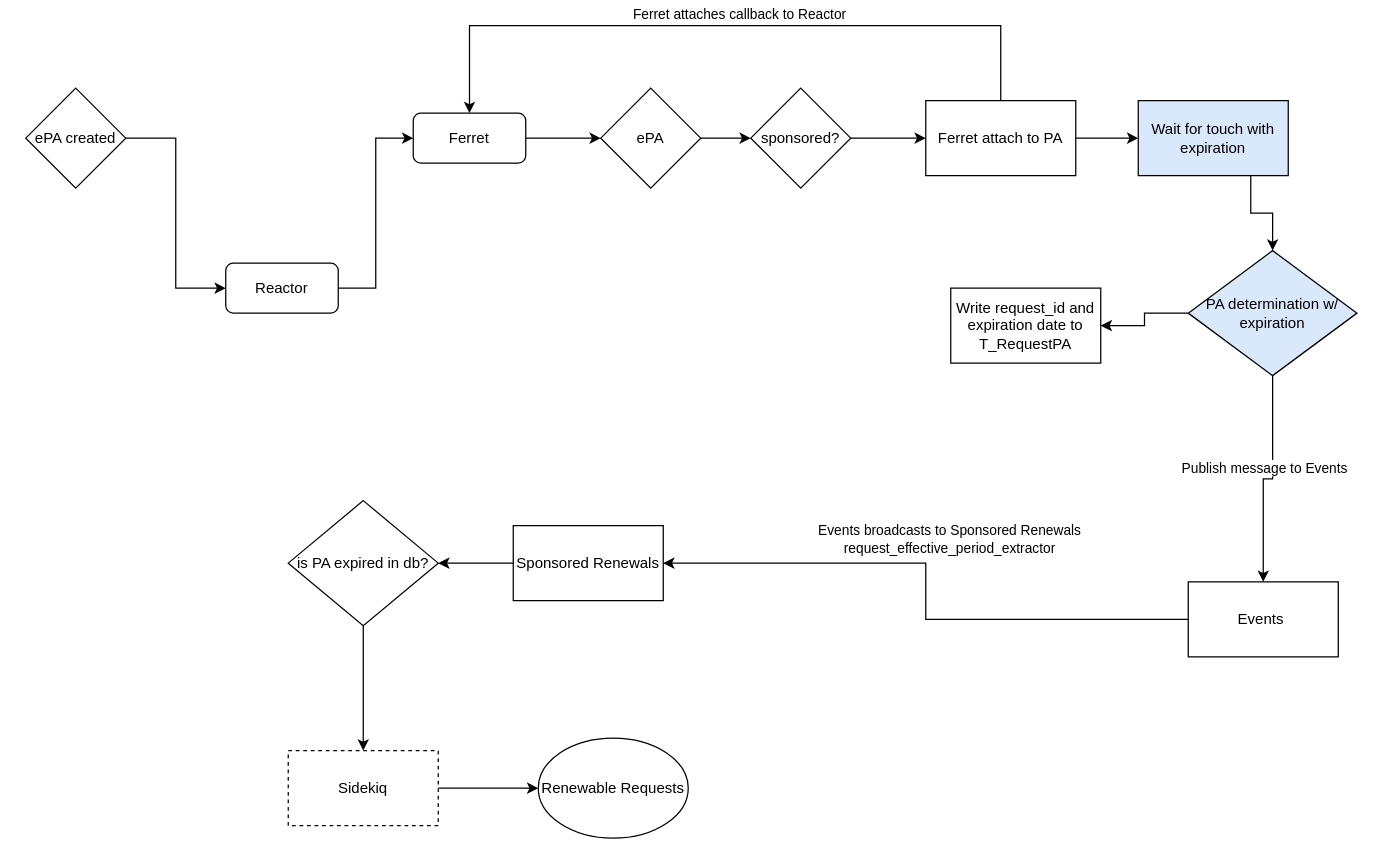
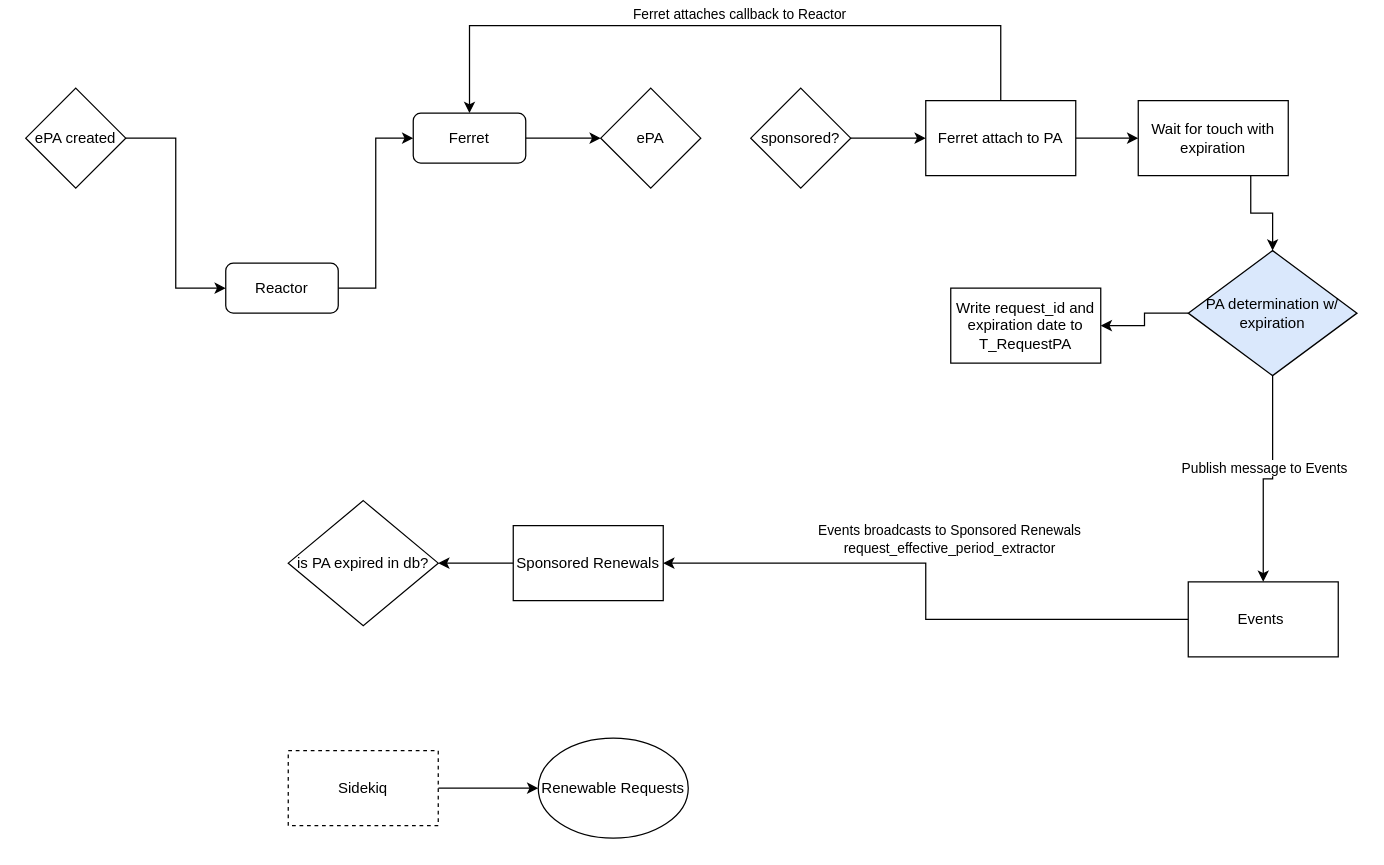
- <mxCell id="6" style="edgeStyle=orthogonalEdgeStyle;rounded=0;orthogonalLoop=1;jettySize=auto;html=1;exitX=1;exitY=0.5;exitDx=0;exitDy=0;entryX=0;entryY=0.5;entryDx=0;entryDy=0;" edge="1" parent="1" source="7" target="11"><mxGeometry relative="1" as="geometry" /></mxCell>
- <mxCell id="17" value="Wait for touch with expiration" style="rounded=0;whiteSpace=wrap;html=1;fillColor=#dae8fc;" vertex="1" parent="1"><mxGeometry x="910" y="80" width="120" height="60" as="geometry" /></mxCell>
+ <mxCell id="17" value="Wait for touch with expiration" style="rounded=0;whiteSpace=wrap;html=1;" vertex="1" parent="1"><mxGeometry x="910" y="80" width="120" height="60" as="geometry" /></mxCell>
- <mxCell id="28" value="" style="edgeStyle=orthogonalEdgeStyle;rounded=0;orthogonalLoop=1;jettySize=auto;html=1;" edge="1" parent="1" source="29" target="31"><mxGeometry relative="1" as="geometry" /></mxCell>
